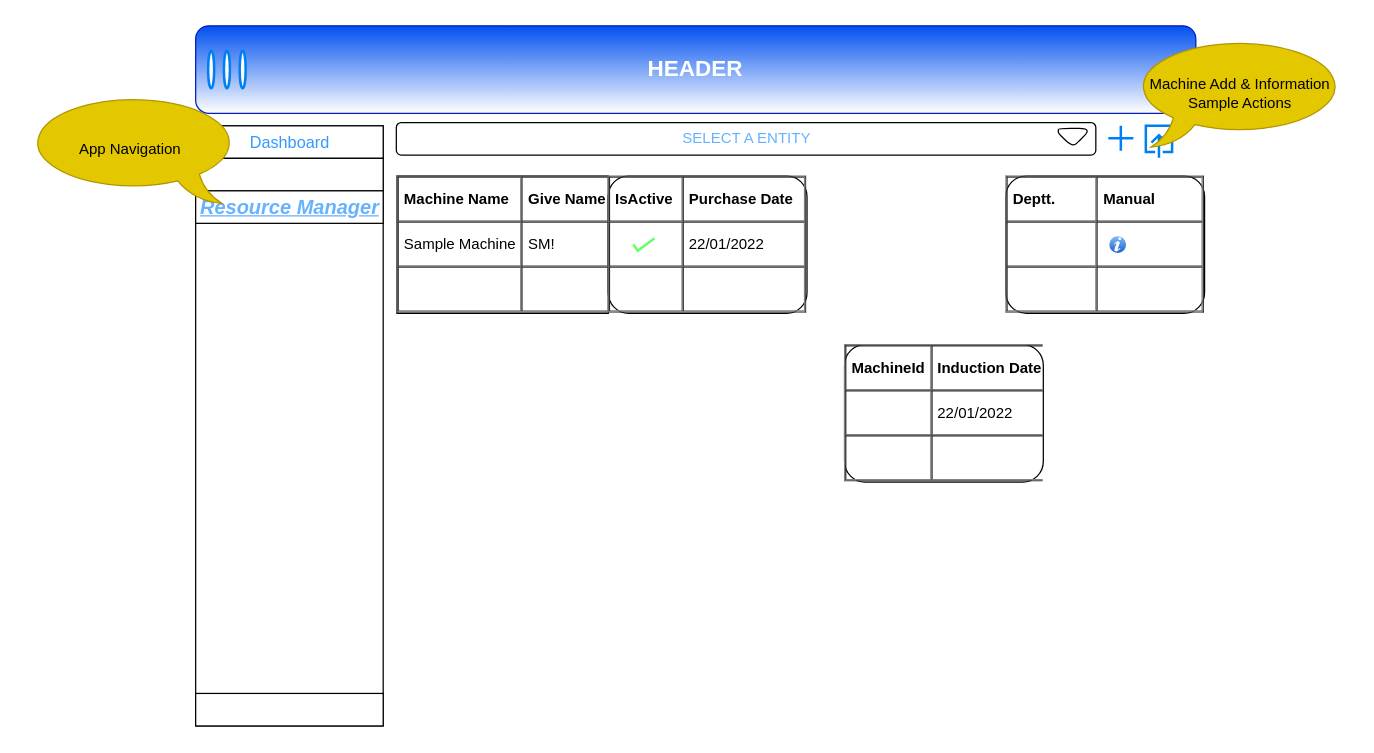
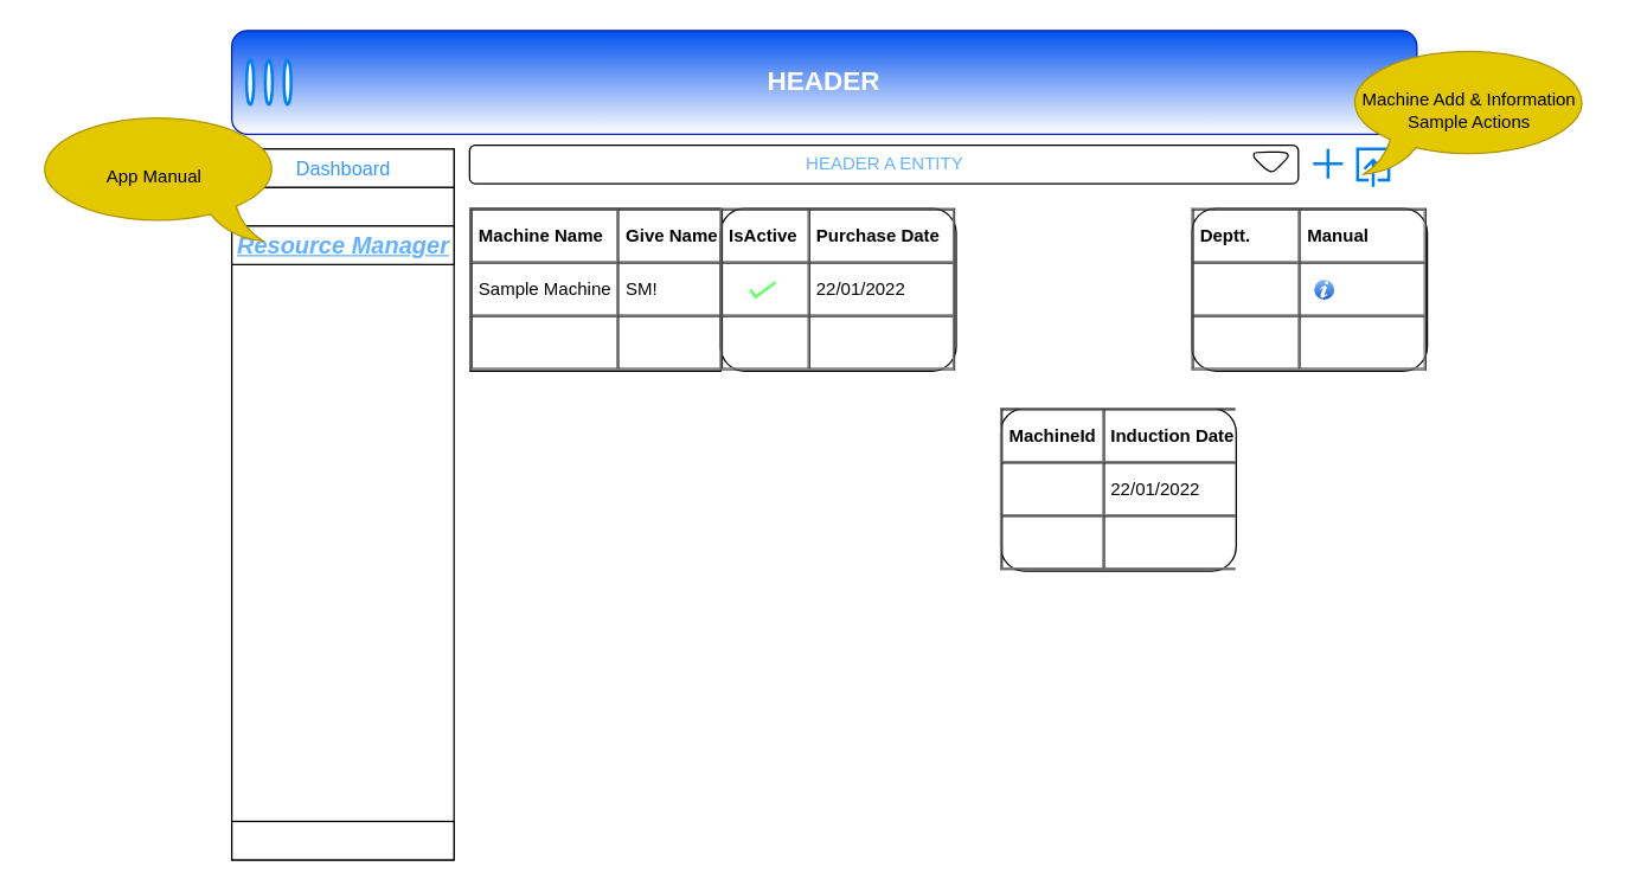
- <mxCell id="14" value="&lt;font color=&quot;#66b2ff&quot;&gt;SELECT A ENTITY&lt;/font&gt;" style="rounded=1;whiteSpace=wrap;html=1;fontColor=#FFFFFF;strokeColor=default;fillColor=default;gradientColor=none;verticalAlign=middle;labelBorderColor=none;" parent="1" vertex="1"><mxGeometry x="316.5" y="97.4" width="559.5" height="26" as="geometry" /></mxCell>
+ <mxCell id="14" value="&lt;font color=&quot;#66b2ff&quot;&gt;HEADER A ENTITY&lt;/font&gt;" style="rounded=1;whiteSpace=wrap;html=1;fontColor=#FFFFFF;strokeColor=default;fillColor=default;gradientColor=none;verticalAlign=middle;labelBorderColor=none;" parent="1" vertex="1"><mxGeometry x="316.5" y="97.4" width="559.5" height="26" as="geometry" /></mxCell>
- <mxCell id="12" value="App Navigation&amp;nbsp;" style="whiteSpace=wrap;html=1;shape=mxgraph.basic.oval_callout;fillColor=#e3c800;fontColor=#000000;strokeColor=#B09500;flipH=1;" parent="1" vertex="1"><mxGeometry x="20" y="75" width="171" height="87" as="geometry" /></mxCell>
+ <mxCell id="12" value="App Manual&amp;nbsp;" style="whiteSpace=wrap;html=1;shape=mxgraph.basic.oval_callout;fillColor=#e3c800;fontColor=#000000;strokeColor=#B09500;flipH=1;" parent="1" vertex="1"><mxGeometry x="20" y="75" width="171" height="87" as="geometry" /></mxCell>
